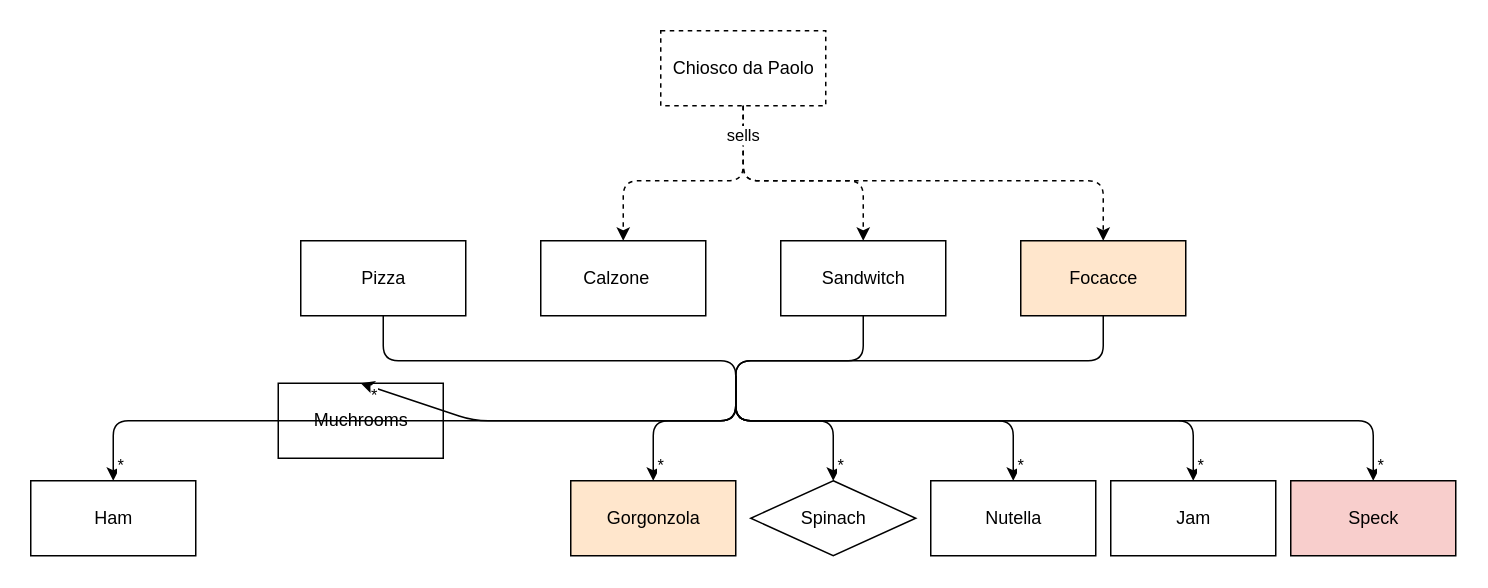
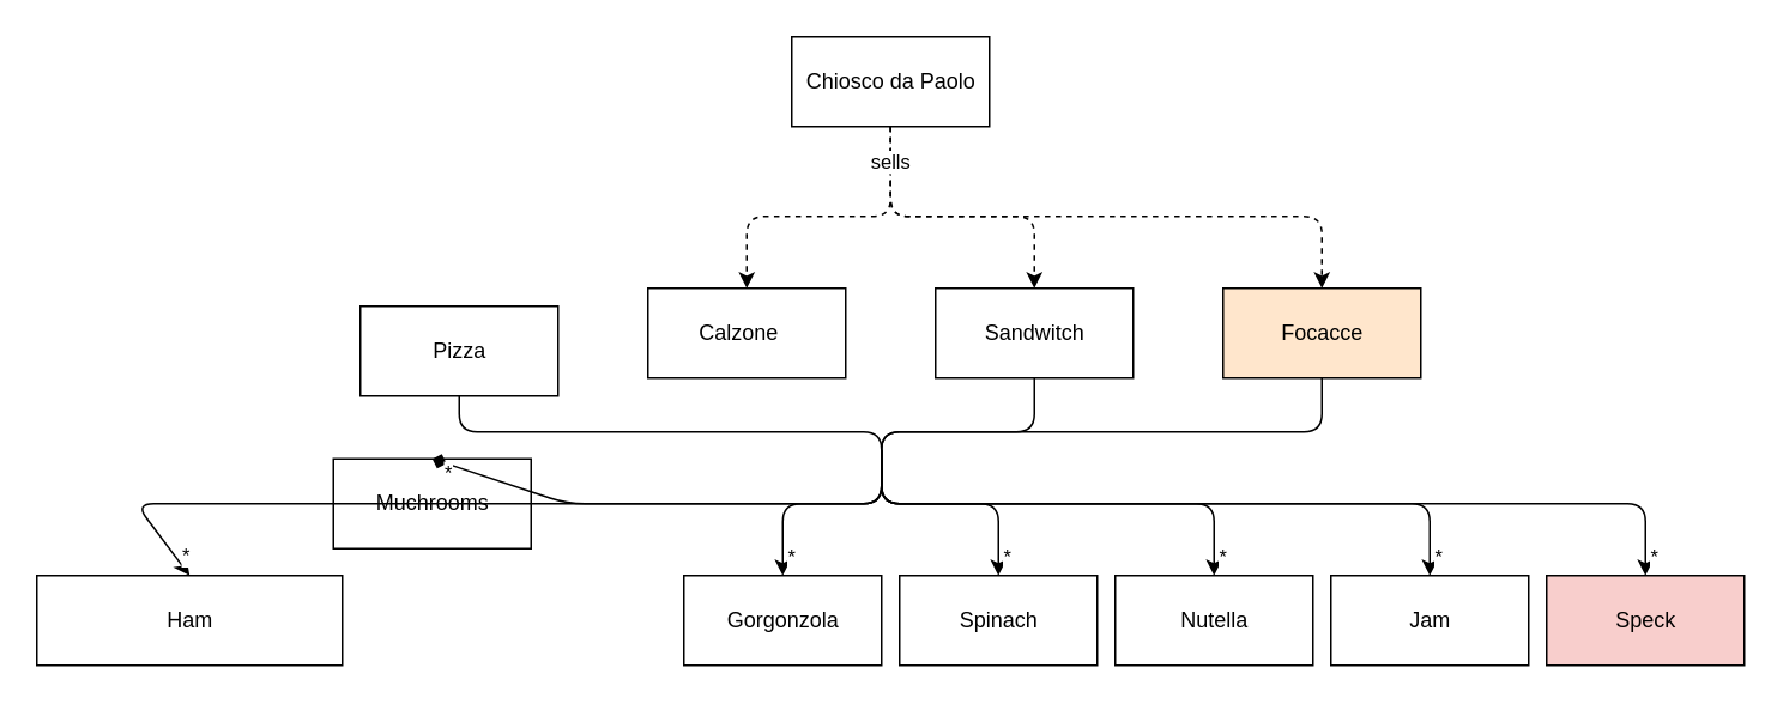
- <mxCell id="2" value="Chiosco da Paolo" style="html=1;dashed=1;" vertex="1" parent="1"><mxGeometry x="440" y="20" width="110" height="50" as="geometry" /></mxCell>
+ <mxCell id="2" value="Chiosco da Paolo" style="html=1;" vertex="1" parent="1"><mxGeometry x="440" y="20" width="110" height="50" as="geometry" /></mxCell>
- <mxCell id="3" value="Pizza" style="html=1;" vertex="1" parent="1"><mxGeometry x="200" y="160" width="110" height="50" as="geometry" /></mxCell>
+ <mxCell id="3" value="Pizza" style="html=1;" vertex="1" parent="1"><mxGeometry x="200" y="170" width="110" height="50" as="geometry" /></mxCell>
- <mxCell id="18" value="*" style="endArrow=classic;html=1;exitX=0.5;exitY=1;exitDx=0;exitDy=0;entryX=0.5;entryY=0;entryDx=0;entryDy=0;" edge="1" parent="1" source="5" target="11"><mxGeometry x="0.946" y="5" width="50" height="50" relative="1" as="geometry"><mxPoint x="425" y="220" as="sourcePoint" /><mxPoint x="205" y="330" as="targetPoint" /><Array as="points"><mxPoint x="575" y="240" /><mxPoint x="490" y="240" /><mxPoint x="490" y="280" /><mxPoint x="315" y="280" /></Array><mxPoint as="offset" /></mxGeometry></mxCell>
+ <mxCell id="18" value="*" style="endArrow=diamond;html=1;exitX=0.5;exitY=1;exitDx=0;exitDy=0;entryX=0.5;entryY=0;entryDx=0;entryDy=0;" edge="1" parent="1" source="5" target="11"><mxGeometry x="0.946" y="5" width="50" height="50" relative="1" as="geometry"><mxPoint x="425" y="220" as="sourcePoint" /><mxPoint x="205" y="330" as="targetPoint" /><Array as="points"><mxPoint x="575" y="240" /><mxPoint x="490" y="240" /><mxPoint x="490" y="280" /><mxPoint x="315" y="280" /></Array><mxPoint as="offset" /></mxGeometry></mxCell>
- <mxCell id="10" value="Ham" style="html=1;" vertex="1" parent="1"><mxGeometry x="20" y="320" width="110" height="50" as="geometry" /></mxCell>
+ <mxCell id="10" value="Ham" style="html=1;" vertex="1" parent="1"><mxGeometry x="20" y="320" width="170" height="50" as="geometry" /></mxCell>
- <mxCell id="12" value="Gorgonzola" style="html=1;fillColor=#ffe6cc;" vertex="1" parent="1"><mxGeometry x="380" y="320" width="110" height="50" as="geometry" /></mxCell>
+ <mxCell id="12" value="Gorgonzola" style="html=1;" vertex="1" parent="1"><mxGeometry x="380" y="320" width="110" height="50" as="geometry" /></mxCell>
- <mxCell id="13" value="Spinach" style="rhombus;html=1;" vertex="1" parent="1"><mxGeometry x="500" y="320" width="110" height="50" as="geometry" /></mxCell>
+ <mxCell id="13" value="Spinach" style="html=1;" vertex="1" parent="1"><mxGeometry x="500" y="320" width="110" height="50" as="geometry" /></mxCell>
